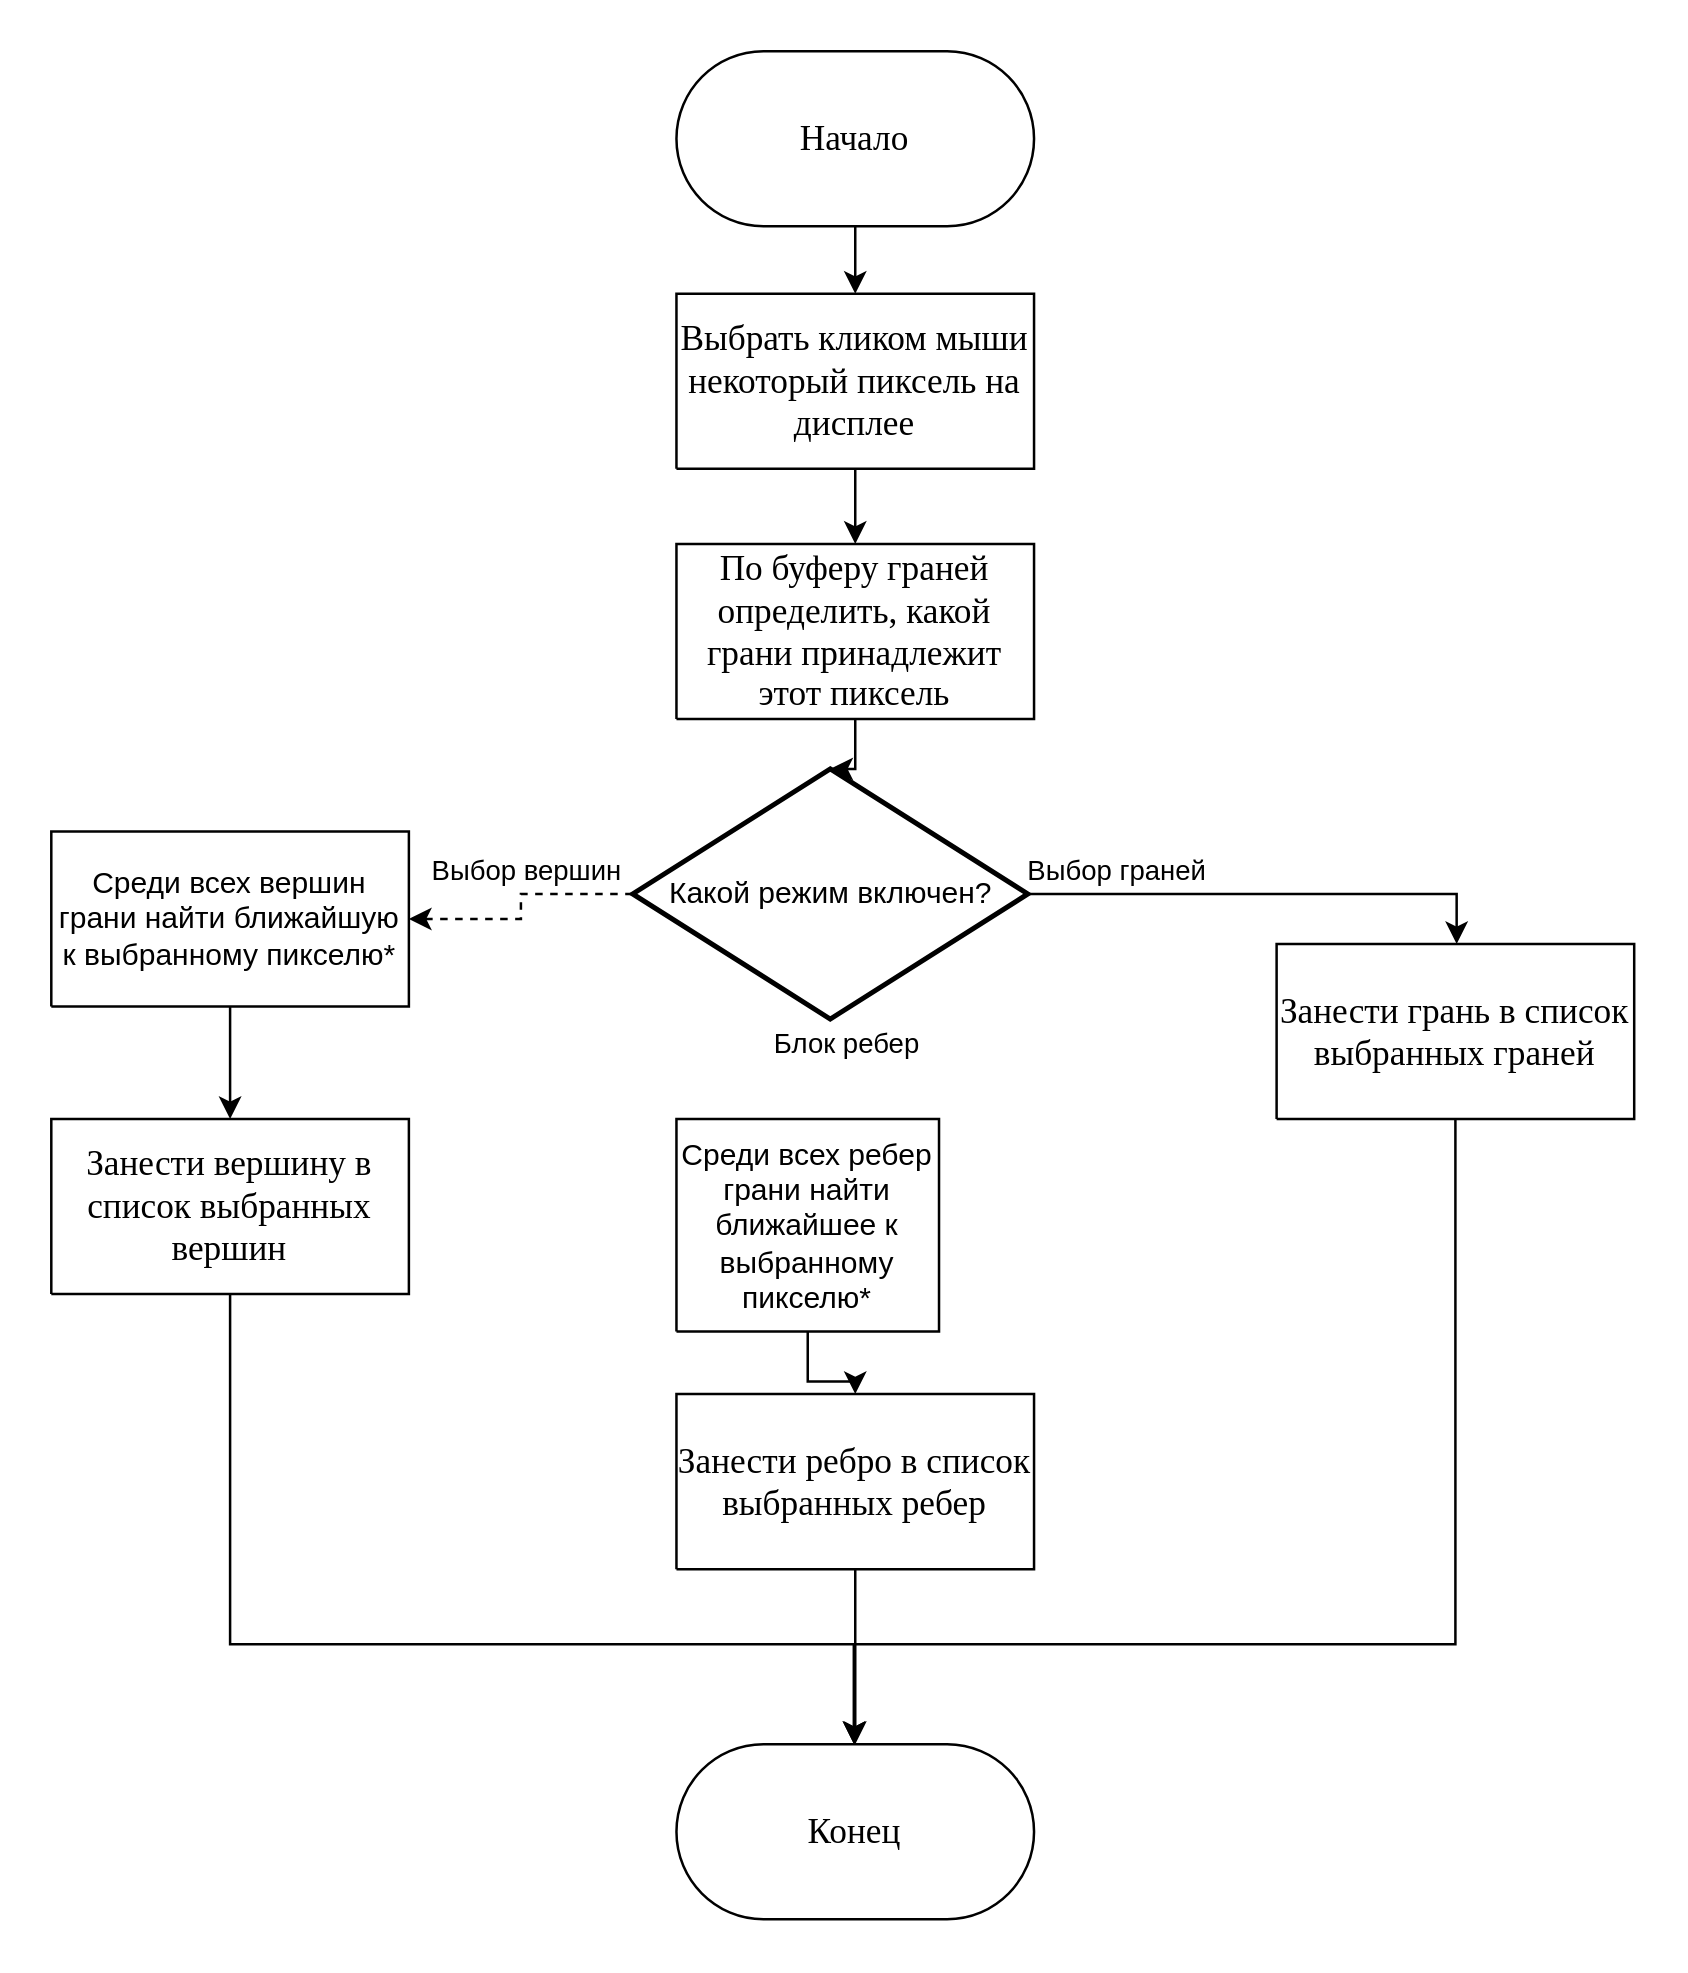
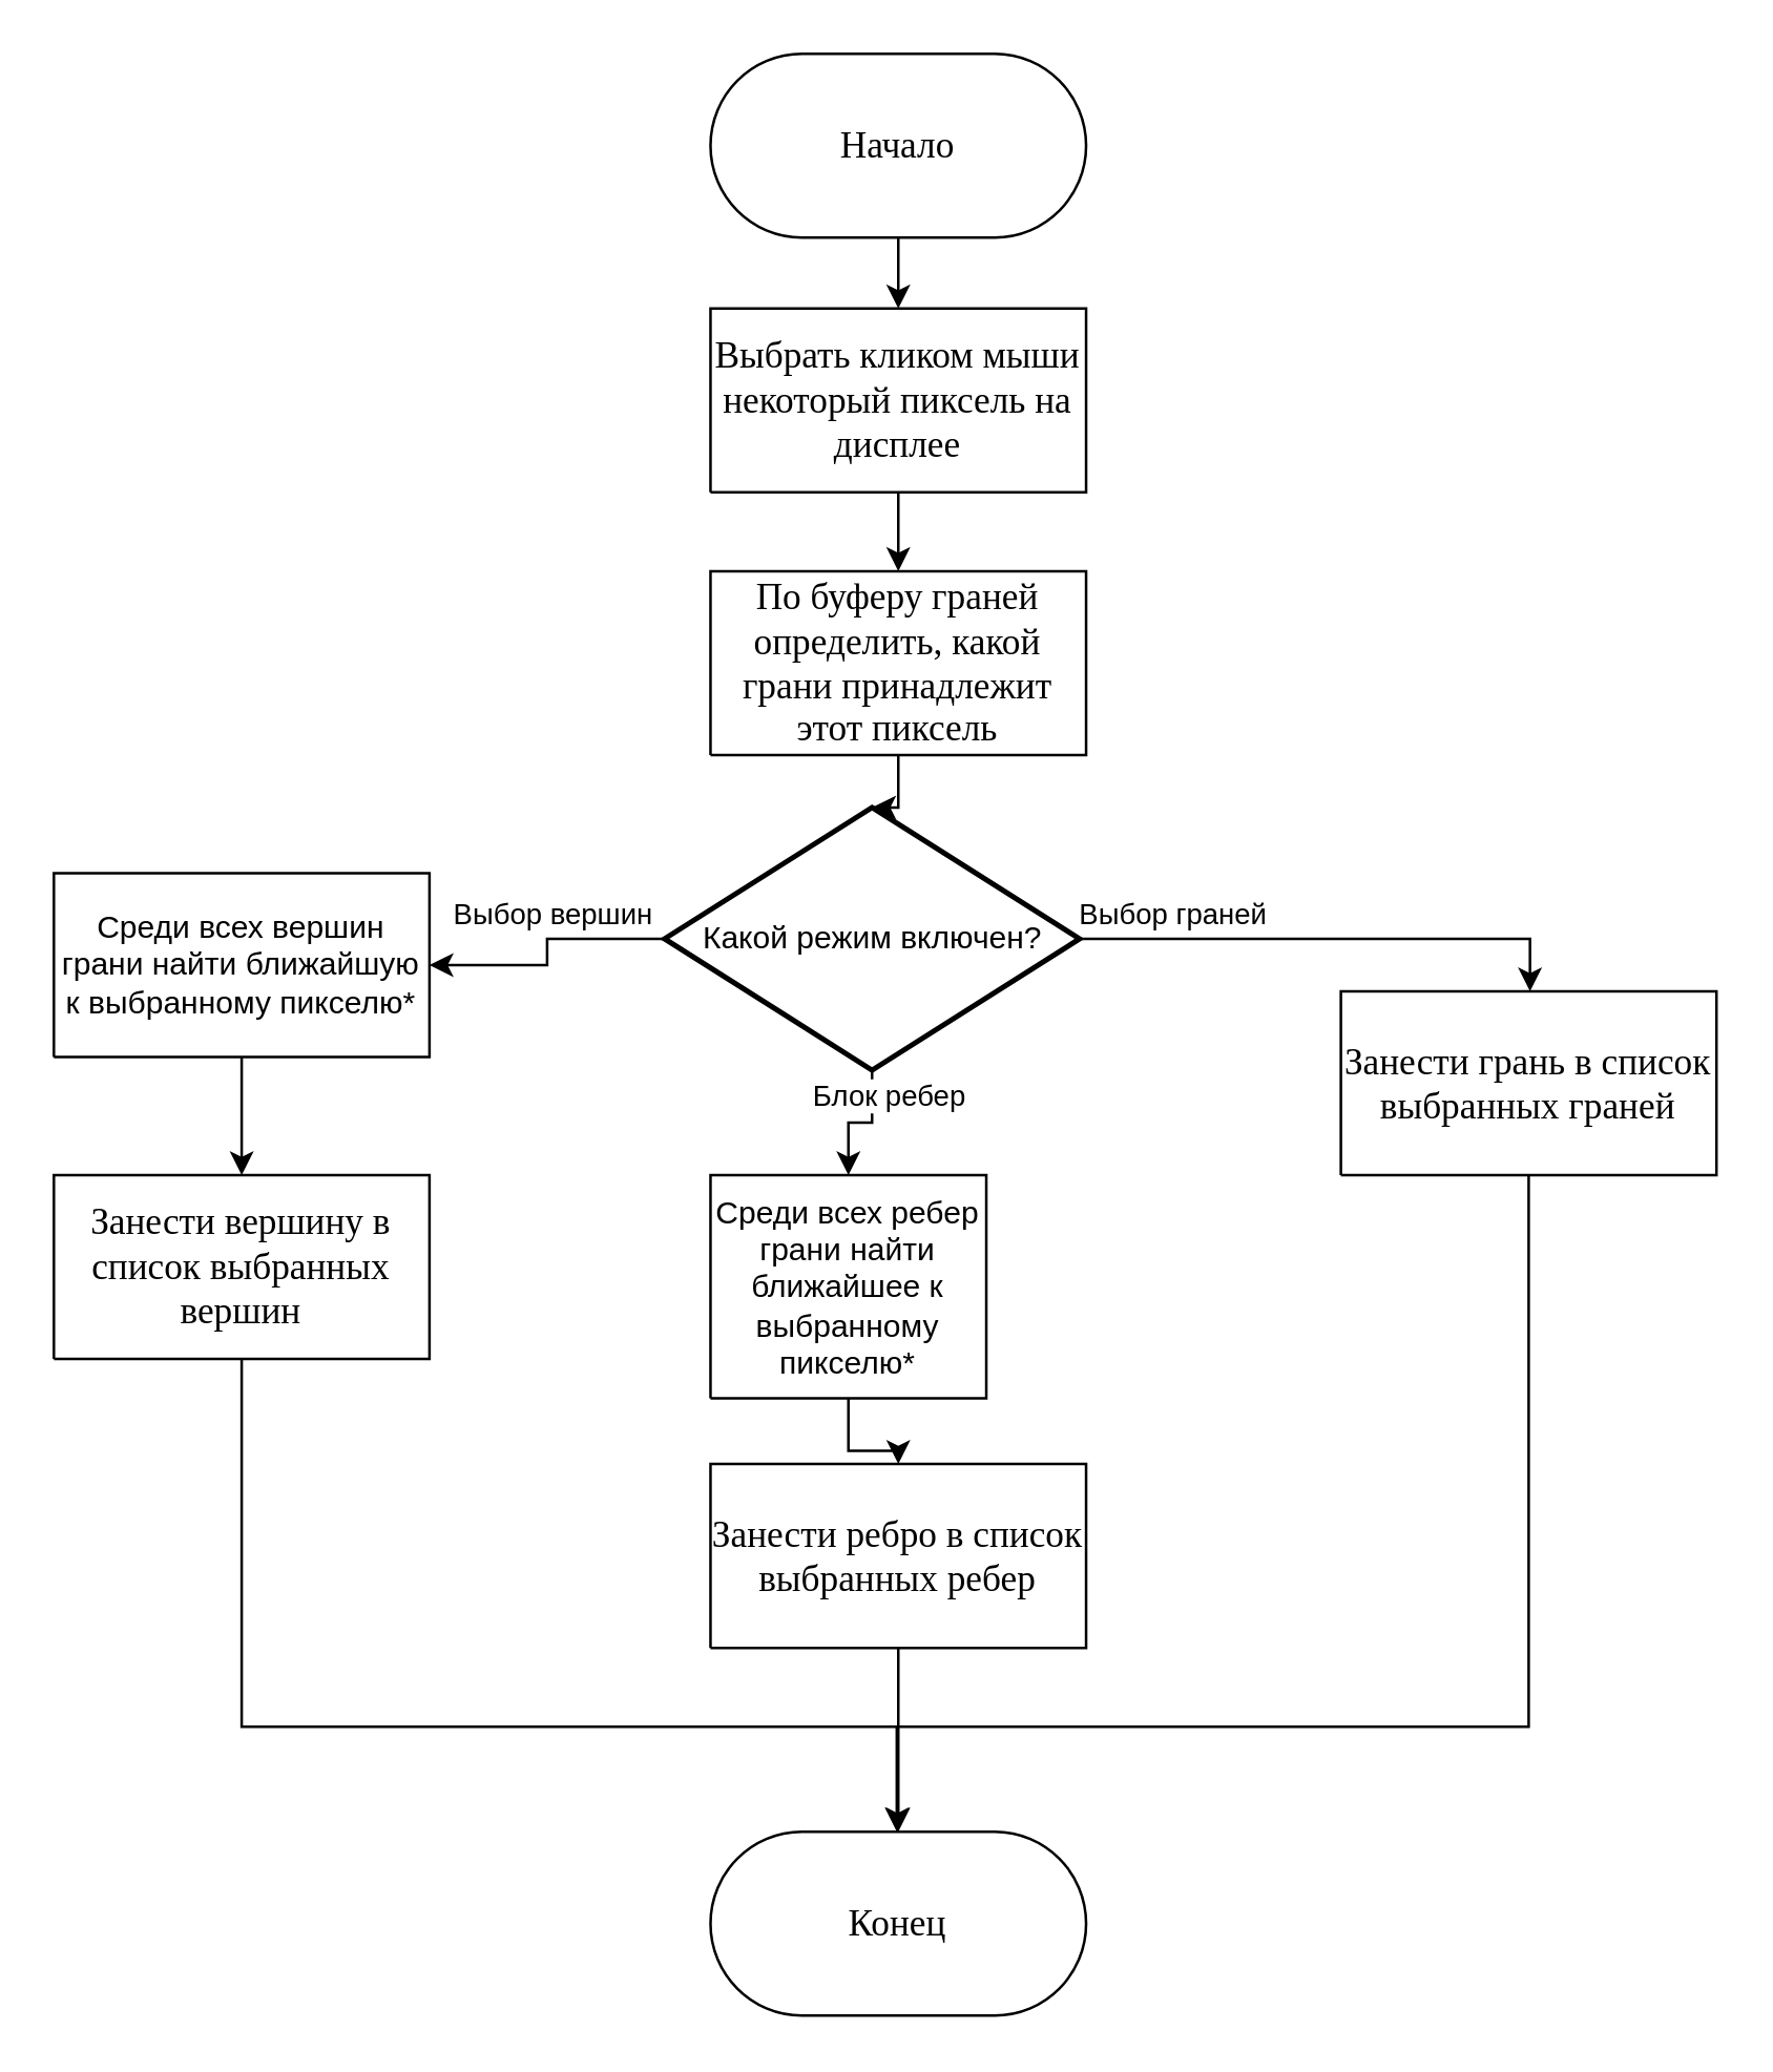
- <mxCell id="9" value="" style="edgeStyle=orthogonalEdgeStyle;rounded=0;orthogonalLoop=1;jettySize=auto;html=1;dashed=1;" edge="1" parent="1" source="13" target="18"><mxGeometry relative="1" as="geometry" /></mxCell>
+ <mxCell id="9" value="" style="edgeStyle=orthogonalEdgeStyle;rounded=0;orthogonalLoop=1;jettySize=auto;html=1;" edge="1" parent="1" source="13" target="18"><mxGeometry relative="1" as="geometry" /></mxCell>
+ <mxCell id="8" value="" style="edgeStyle=orthogonalEdgeStyle;rounded=0;orthogonalLoop=1;jettySize=auto;html=1;" edge="1" parent="1" source="13" target="16"><mxGeometry relative="1" as="geometry" /></mxCell>
